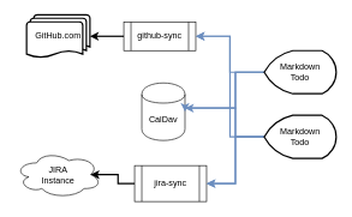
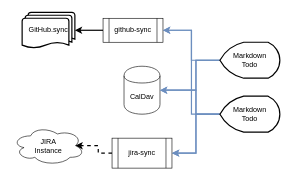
- <mxCell id="9" value="GitHub.com" style="strokeWidth=2;html=1;shape=mxgraph.flowchart.multi-document;whiteSpace=wrap;" vertex="1" parent="1"><mxGeometry x="36" y="20" width="88" height="60" as="geometry" /></mxCell>
+ <mxCell id="9" value="GitHub.sync" style="strokeWidth=2;html=1;shape=mxgraph.flowchart.multi-document;whiteSpace=wrap;" vertex="1" parent="1"><mxGeometry x="36" y="20" width="88" height="60" as="geometry" /></mxCell>
- <mxCell id="2" value="CalDav" style="shape=cylinder;whiteSpace=wrap;html=1;boundedLbl=1;backgroundOutline=1;" vertex="1" parent="1"><mxGeometry x="196" y="115" width="60" height="80" as="geometry" /></mxCell>
+ <mxCell id="2" value="CalDav" style="shape=cylinder;whiteSpace=wrap;html=1;boundedLbl=1;backgroundOutline=1;" vertex="1" parent="1"><mxGeometry x="206" y="110" width="60" height="80" as="geometry" /></mxCell>
- <mxCell id="10" style="edgeStyle=orthogonalEdgeStyle;rounded=0;orthogonalLoop=1;jettySize=auto;html=1;entryX=0.875;entryY=0.5;entryDx=0;entryDy=0;entryPerimeter=0;strokeWidth=2;" edge="1" parent="1" source="11" target="12"><mxGeometry relative="1" as="geometry" /></mxCell>
+ <mxCell id="10" style="edgeStyle=orthogonalEdgeStyle;rounded=0;orthogonalLoop=1;jettySize=auto;html=1;entryX=0.875;entryY=0.5;entryDx=0;entryDy=0;entryPerimeter=0;strokeWidth=2;dashed=1;" edge="1" parent="1" source="11" target="12"><mxGeometry relative="1" as="geometry" /></mxCell>
